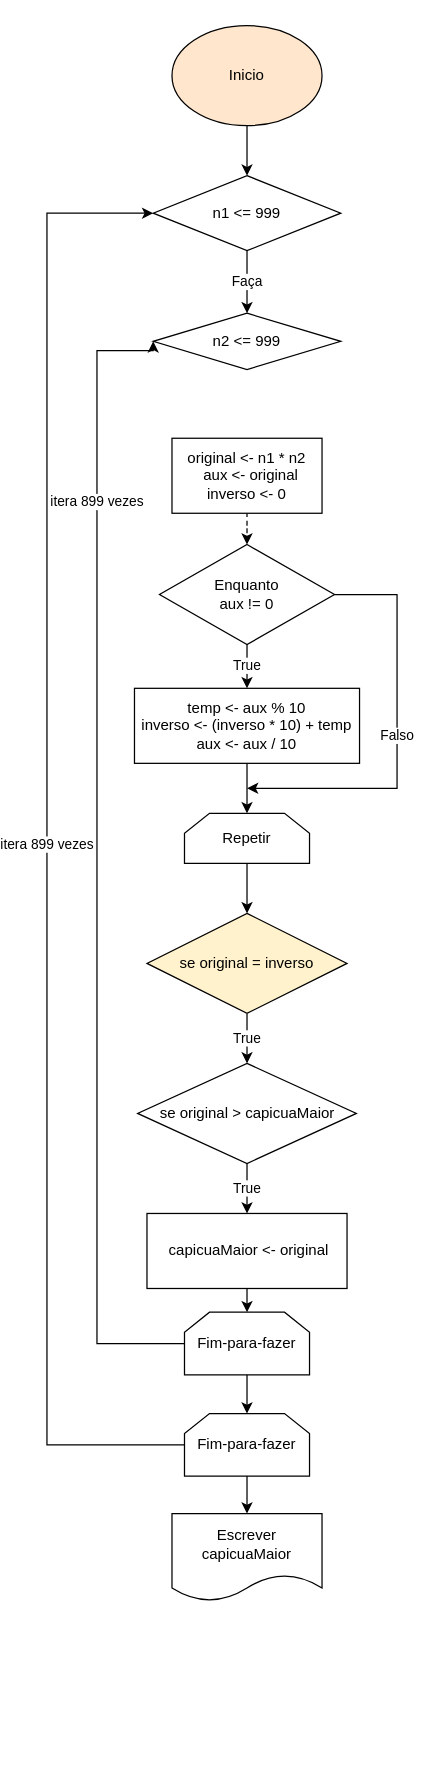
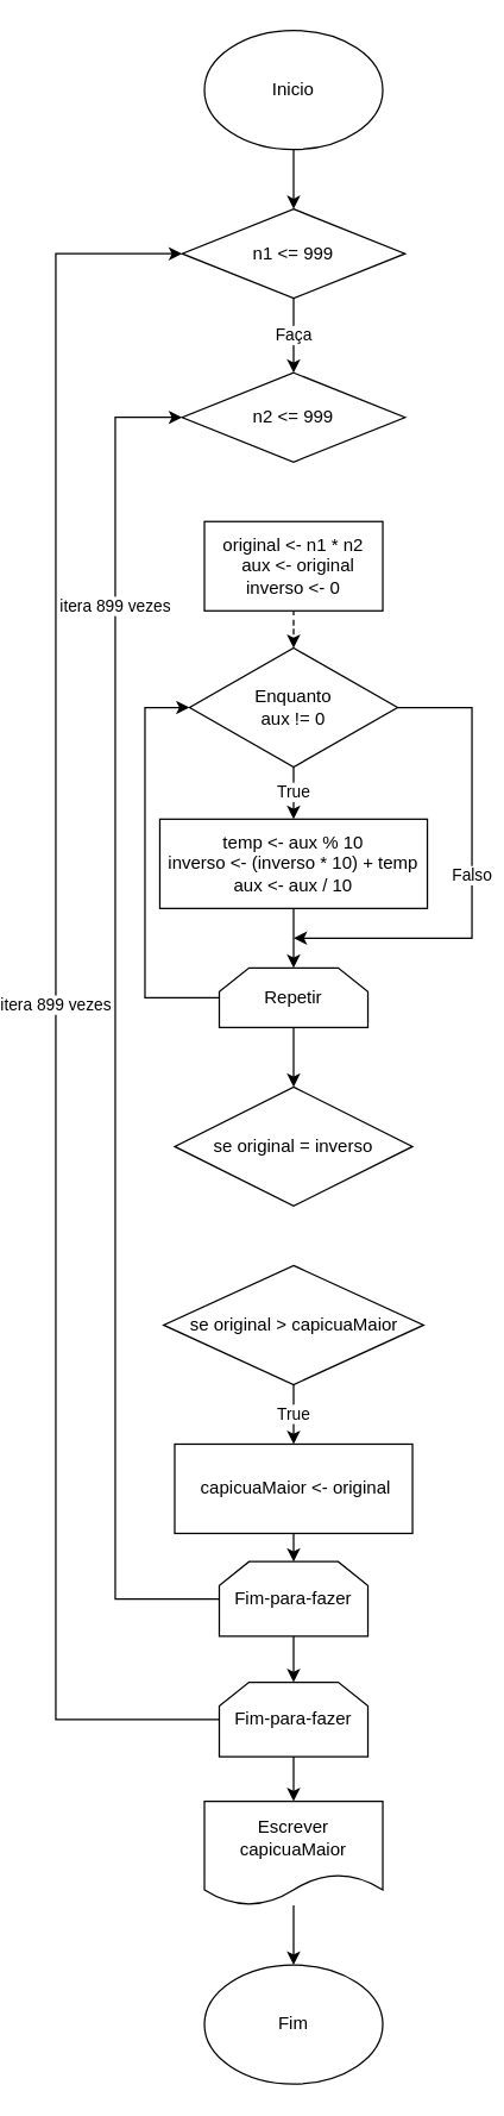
- <mxCell id="3" value="Inicio" style="ellipse;whiteSpace=wrap;html=1;fillColor=#ffe6cc;" vertex="1" parent="1"><mxGeometry x="120" y="20" width="120" height="80" as="geometry" /></mxCell>
+ <mxCell id="3" value="Inicio" style="ellipse;whiteSpace=wrap;html=1;" vertex="1" parent="1"><mxGeometry x="120" y="20" width="120" height="80" as="geometry" /></mxCell>
- <mxCell id="6" value="n2 &amp;lt;= 999" style="rhombus;whiteSpace=wrap;html=1;" vertex="1" parent="1"><mxGeometry x="105" y="250" width="150" height="45" as="geometry" /></mxCell>
+ <mxCell id="6" value="n2 &amp;lt;= 999" style="rhombus;whiteSpace=wrap;html=1;" vertex="1" parent="1"><mxGeometry x="105" y="250" width="150" height="60" as="geometry" /></mxCell>
+ <mxCell id="14" style="edgeStyle=orthogonalEdgeStyle;rounded=0;orthogonalLoop=1;jettySize=auto;html=1;exitX=0;exitY=0.5;exitDx=0;exitDy=0;entryX=0;entryY=0.5;entryDx=0;entryDy=0;" edge="1" parent="1" source="16" target="11"><mxGeometry relative="1" as="geometry"><Array as="points"><mxPoint x="80" y="670" /><mxPoint x="80" y="475" /></Array></mxGeometry></mxCell>
- <mxCell id="18" value="se original = inverso" style="rhombus;whiteSpace=wrap;html=1;fillColor=#fff2cc;" vertex="1" parent="1"><mxGeometry x="100" y="730" width="160" height="80" as="geometry" /></mxCell>
+ <mxCell id="18" value="se original = inverso" style="rhombus;whiteSpace=wrap;html=1;" vertex="1" parent="1"><mxGeometry x="100" y="730" width="160" height="80" as="geometry" /></mxCell>
- <mxCell id="17" value="True" style="edgeStyle=orthogonalEdgeStyle;rounded=0;orthogonalLoop=1;jettySize=auto;html=1;" edge="1" parent="1" source="18" target="20"><mxGeometry relative="1" as="geometry" /></mxCell>
+ <mxCell id="30" value="" style="edgeStyle=orthogonalEdgeStyle;rounded=0;orthogonalLoop=1;jettySize=auto;html=1;" edge="1" parent="1" source="31" target="32"><mxGeometry relative="1" as="geometry" /></mxCell>
+ <mxCell id="32" value="Fim" style="ellipse;whiteSpace=wrap;html=1;" vertex="1" parent="1"><mxGeometry x="120" y="1320" width="120" height="80" as="geometry" /></mxCell>
